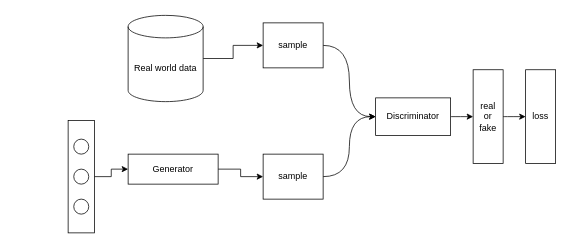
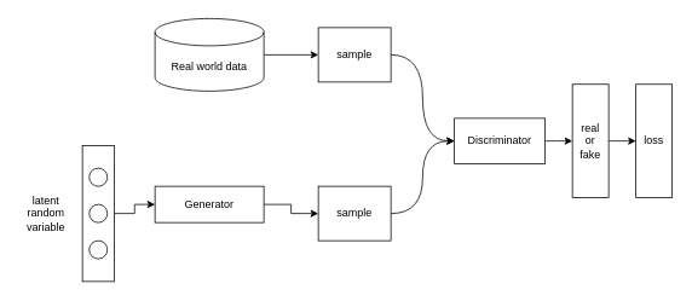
- <mxCell id="3" value="Real world data" style="shape=cylinder3;whiteSpace=wrap;html=1;boundedLbl=1;backgroundOutline=1;size=15;" vertex="1" parent="1"><mxGeometry x="170" y="20" width="100" height="115" as="geometry" /></mxCell>
+ <mxCell id="3" value="Real world data" style="shape=cylinder3;whiteSpace=wrap;html=1;boundedLbl=1;backgroundOutline=1;size=15;" vertex="1" parent="1"><mxGeometry x="170" y="20" width="120" height="80" as="geometry" /></mxCell>
+ <mxCell id="13" value="latent random variable" style="text;html=1;strokeColor=none;fillColor=none;align=center;verticalAlign=middle;whiteSpace=wrap;rounded=0;" vertex="1" parent="1"><mxGeometry x="20" y="195" width="60" height="80" as="geometry" /></mxCell>
